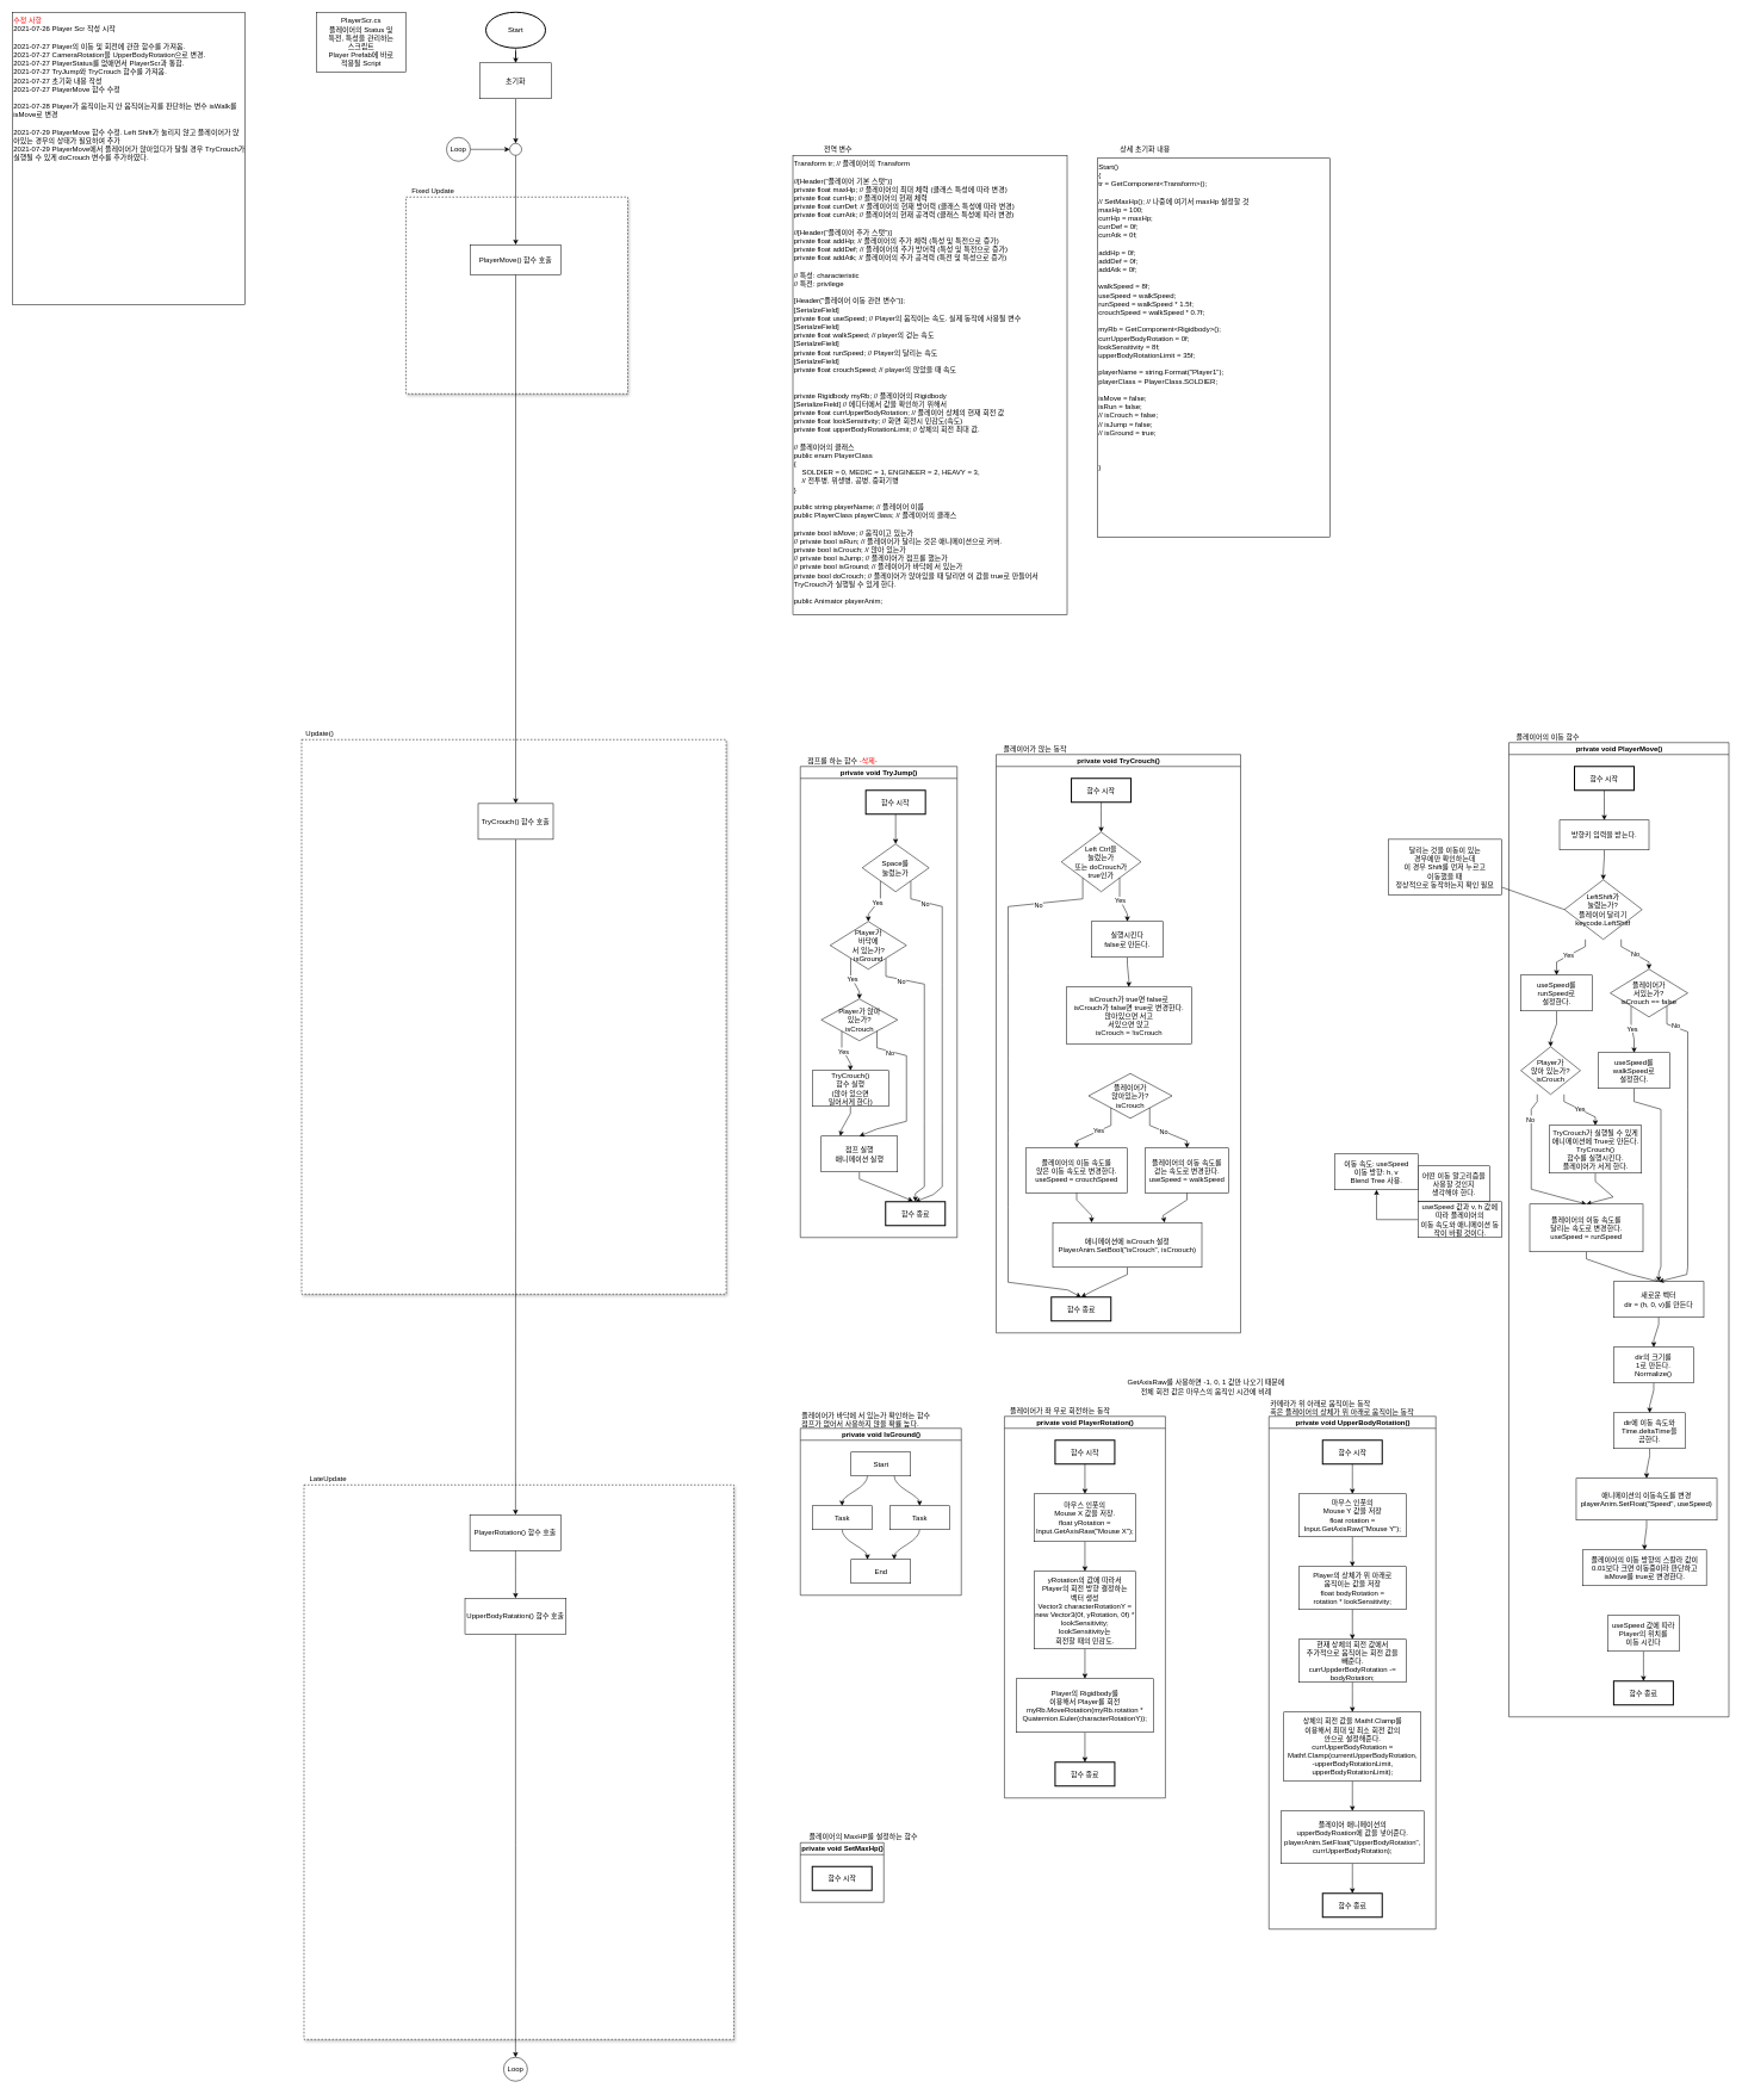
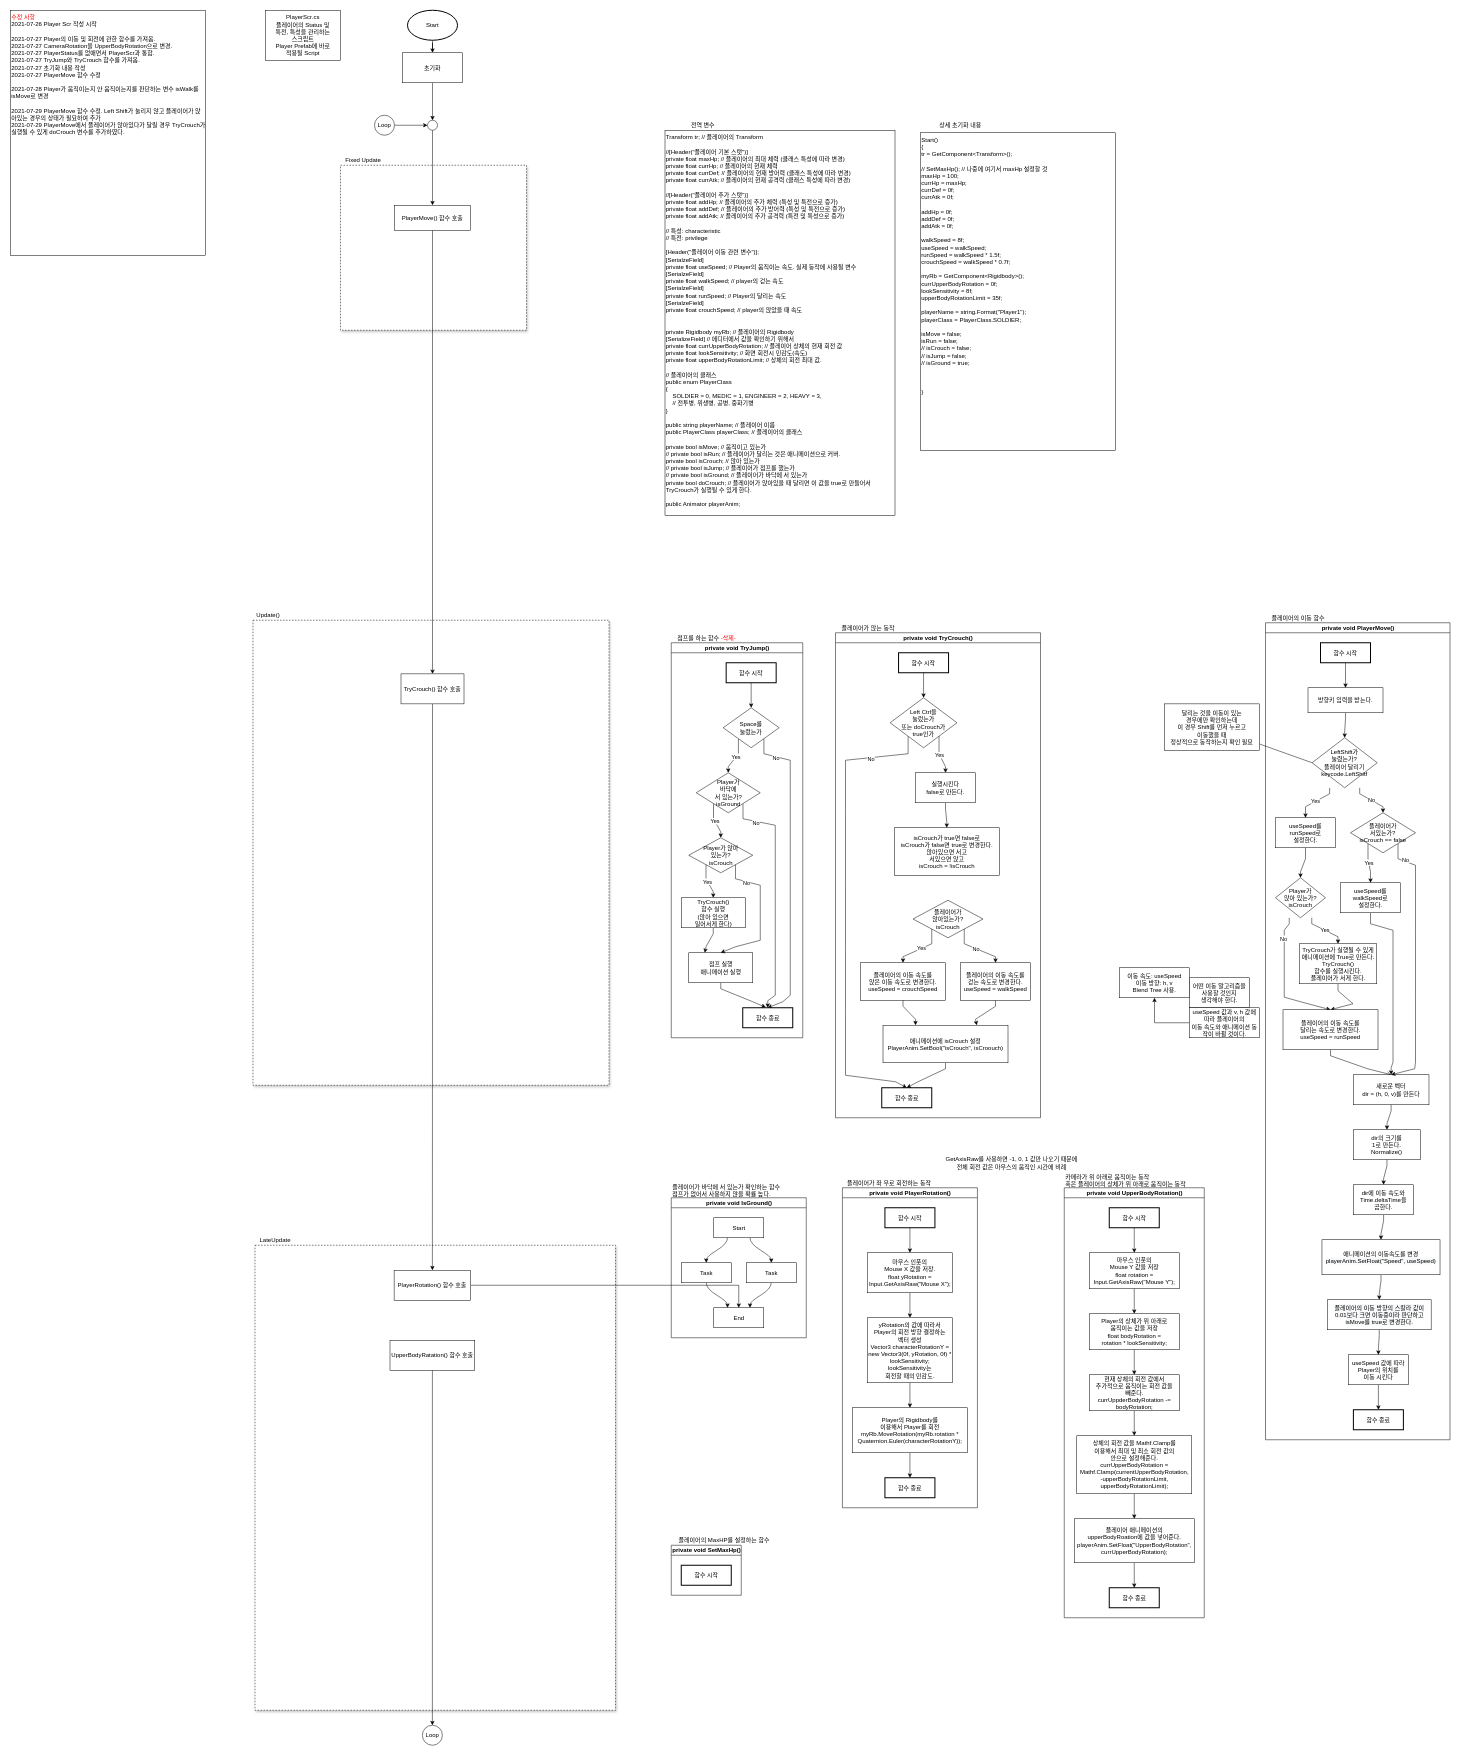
- <mxCell id="89" value="" style="edgeStyle=orthogonalEdgeStyle;rounded=0;orthogonalLoop=1;jettySize=auto;html=1;fontFamily=Helvetica;" parent="1" source="90" target="144" edge="1"><mxGeometry relative="1" as="geometry" /></mxCell>
+ <mxCell id="89" value="" style="edgeStyle=orthogonalEdgeStyle;rounded=0;orthogonalLoop=1;jettySize=auto;html=1;fontFamily=Helvetica;" parent="1" source="90" target="135" edge="1"><mxGeometry relative="1" as="geometry" /></mxCell>
+ <mxCell id="38" style="edgeStyle=orthogonalEdgeStyle;rounded=0;orthogonalLoop=1;jettySize=auto;html=1;entryX=0.5;entryY=0;entryDx=0;entryDy=0;noEdgeStyle=1;orthogonal=1;" parent="14" source="39" target="19" edge="1"><mxGeometry relative="1" as="geometry"><Array as="points"><mxPoint x="227.516" y="1426" /><mxPoint x="225.776" y="1452" /></Array></mxGeometry></mxCell>
